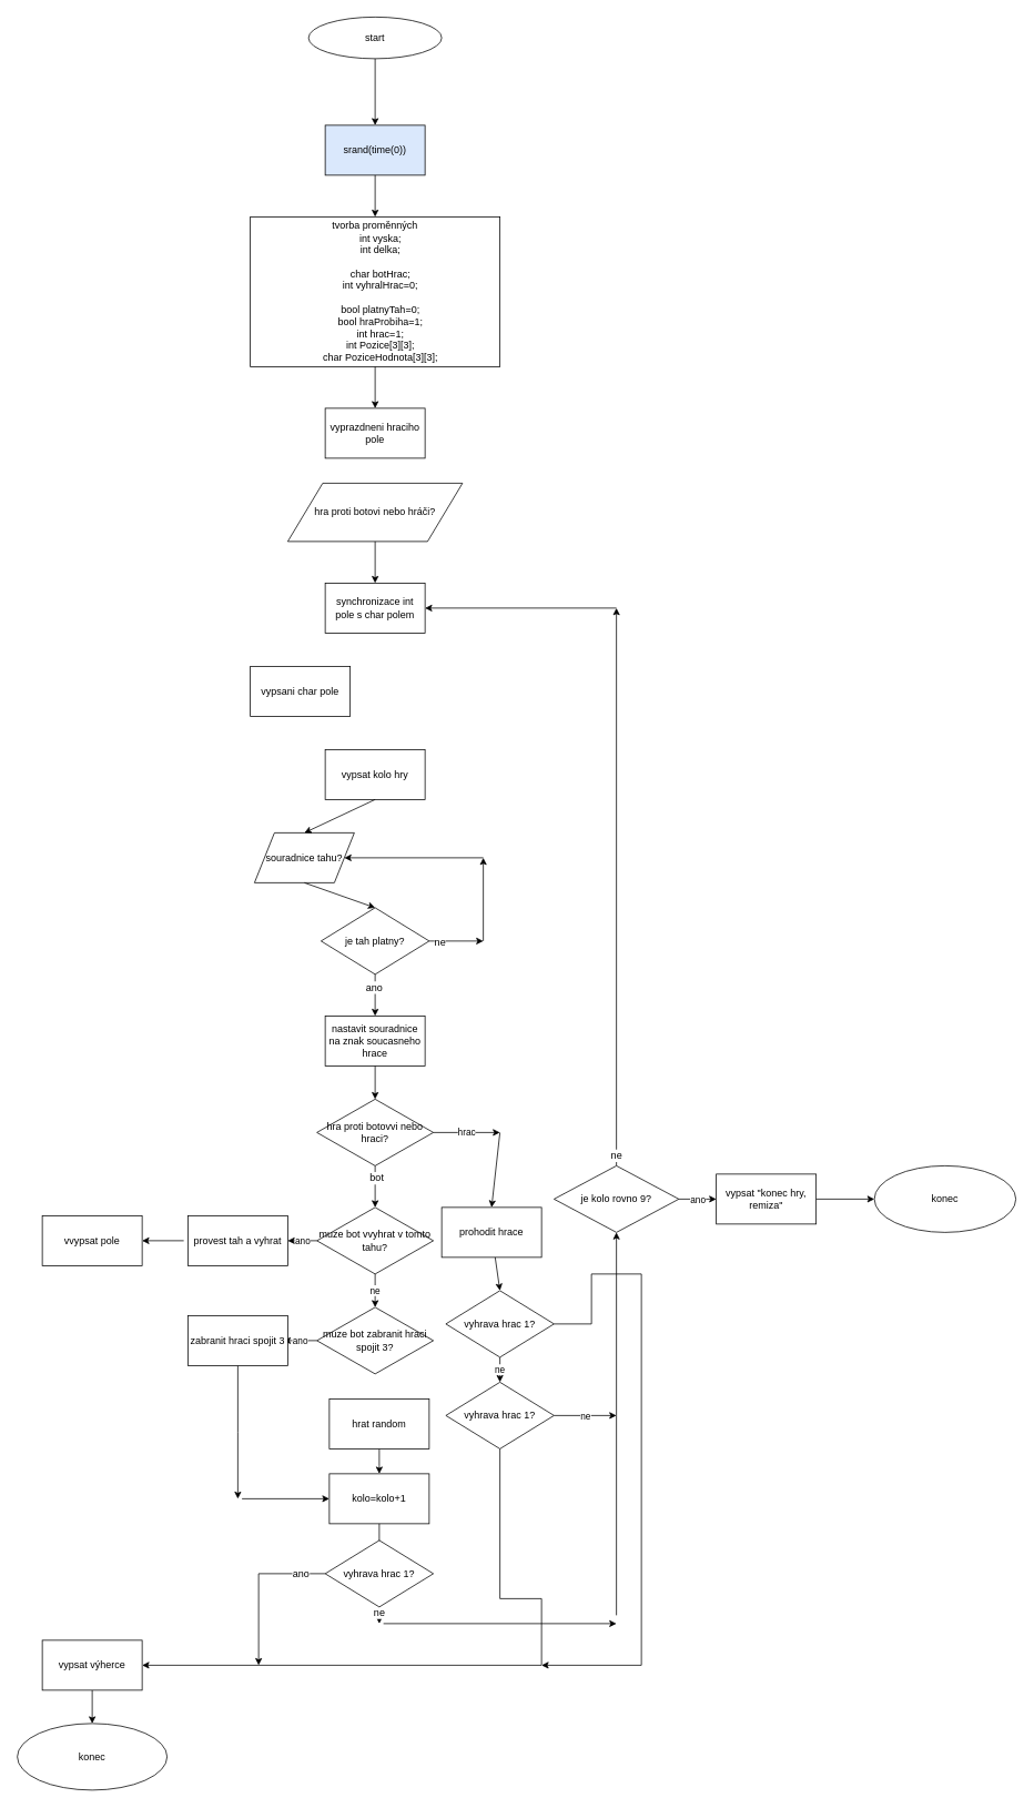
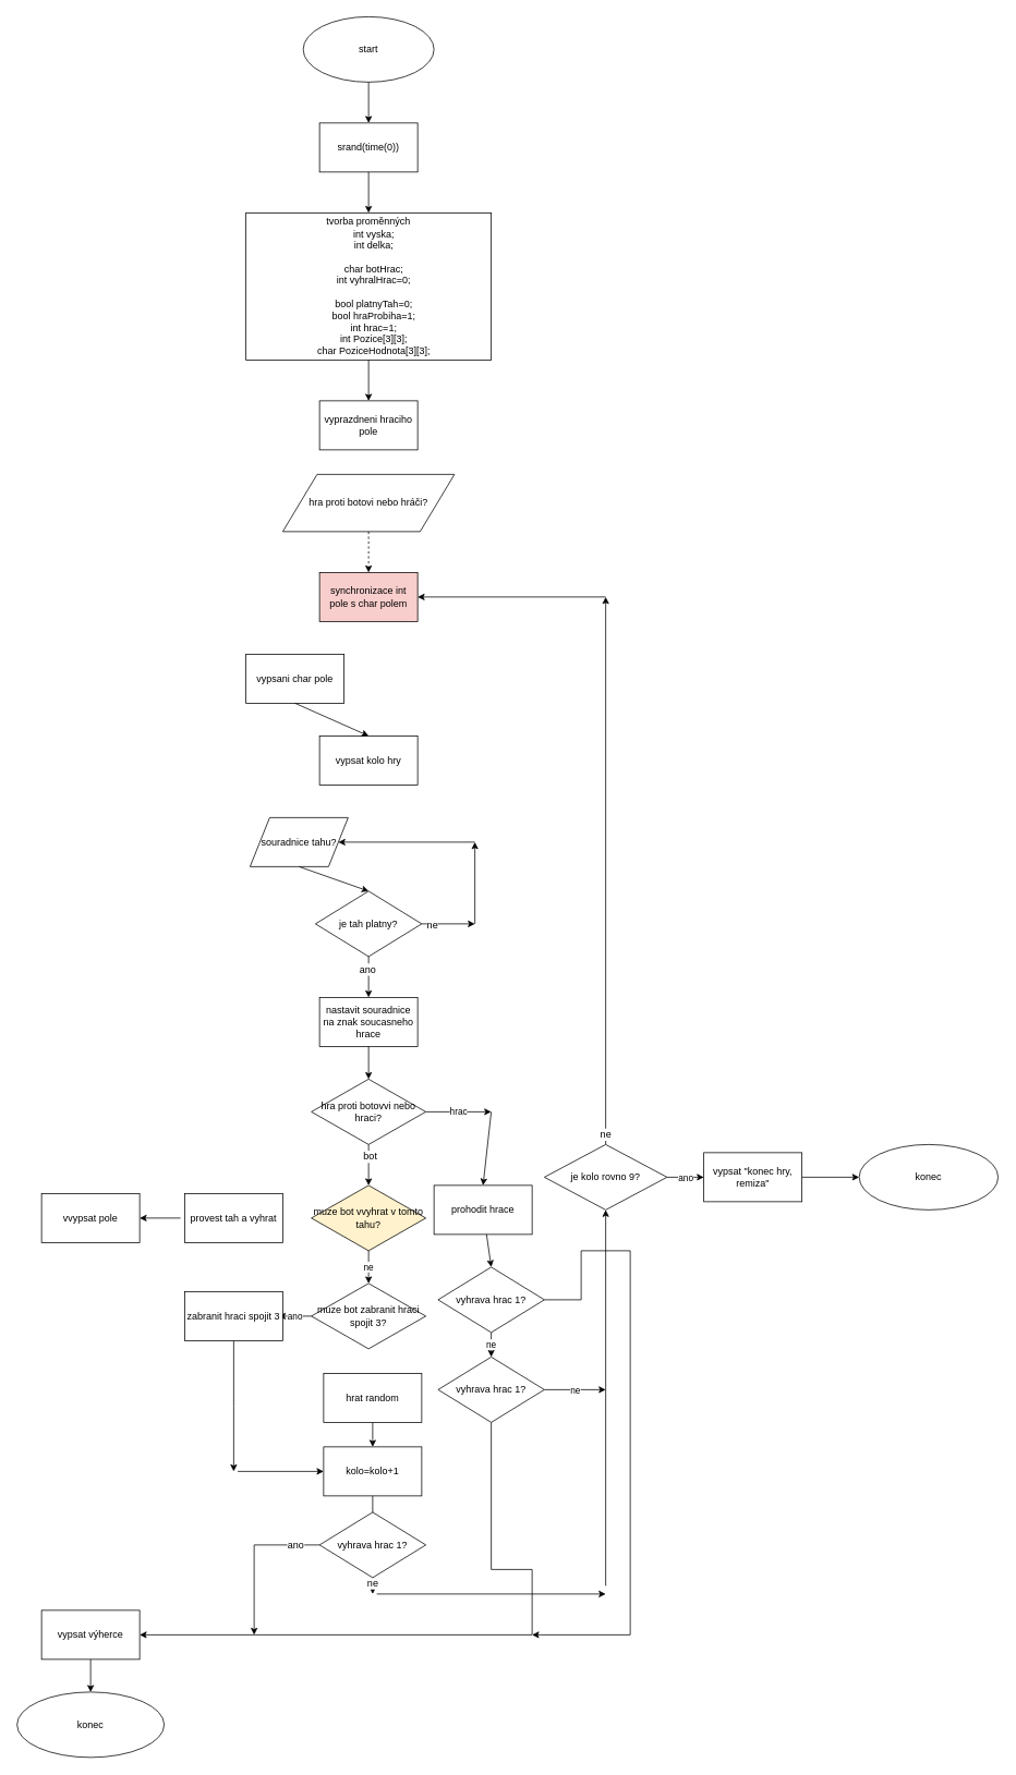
- <mxCell id="2" value="start" style="ellipse;whiteSpace=wrap;html=1;" parent="1" vertex="1"><mxGeometry x="370" y="20" width="160" height="50" as="geometry" /></mxCell>
+ <mxCell id="2" value="start" style="ellipse;whiteSpace=wrap;html=1;" parent="1" vertex="1"><mxGeometry x="370" y="20" width="160" height="80" as="geometry" /></mxCell>
- <mxCell id="5" value="srand(time(0))" style="rounded=0;whiteSpace=wrap;html=1;fillColor=#dae8fc;" parent="1" vertex="1"><mxGeometry x="390" y="150" width="120" height="60" as="geometry" /></mxCell>
+ <mxCell id="5" value="srand(time(0))" style="rounded=0;whiteSpace=wrap;html=1;" parent="1" vertex="1"><mxGeometry x="390" y="150" width="120" height="60" as="geometry" /></mxCell>
- <mxCell id="11" value="" style="endArrow=classic;html=1;exitX=0.5;exitY=1;exitDx=0;exitDy=0;entryX=0.5;entryY=0;entryDx=0;entryDy=0;" parent="1" source="9" target="10" edge="1"><mxGeometry width="50" height="50" relative="1" as="geometry"><mxPoint x="300" y="830" as="sourcePoint" /><mxPoint x="350" y="780" as="targetPoint" /></mxGeometry></mxCell>
+ <mxCell id="11" value="" style="endArrow=classic;html=1;exitX=0.5;exitY=1;exitDx=0;exitDy=0;entryX=0.5;entryY=0;entryDx=0;entryDy=0;dashed=1;" parent="1" source="9" target="10" edge="1"><mxGeometry width="50" height="50" relative="1" as="geometry"><mxPoint x="300" y="830" as="sourcePoint" /><mxPoint x="350" y="780" as="targetPoint" /></mxGeometry></mxCell>
- <mxCell id="10" value="synchronizace int pole s char polem" style="rounded=0;whiteSpace=wrap;html=1;" parent="1" vertex="1"><mxGeometry x="390" y="700" width="120" height="60" as="geometry" /></mxCell>
+ <mxCell id="10" value="synchronizace int pole s char polem" style="rounded=0;whiteSpace=wrap;html=1;fillColor=#f8cecc;" parent="1" vertex="1"><mxGeometry x="390" y="700" width="120" height="60" as="geometry" /></mxCell>
+ <mxCell id="14" value="" style="endArrow=classic;html=1;exitX=0.5;exitY=1;exitDx=0;exitDy=0;entryX=0.5;entryY=0;entryDx=0;entryDy=0;" parent="1" source="12" target="13" edge="1"><mxGeometry width="50" height="50" relative="1" as="geometry"><mxPoint x="300" y="1030" as="sourcePoint" /><mxPoint x="350" y="980" as="targetPoint" /></mxGeometry></mxCell>
- <mxCell id="24" value="" style="endArrow=classic;html=1;entryX=0.5;entryY=0;entryDx=0;entryDy=0;exitX=0.5;exitY=1;exitDx=0;exitDy=0;" parent="1" source="13" target="15" edge="1"><mxGeometry width="50" height="50" relative="1" as="geometry"><mxPoint x="300" y="1300" as="sourcePoint" /><mxPoint x="350" y="1250" as="targetPoint" /></mxGeometry></mxCell>
- <mxCell id="35" value="ano" style="edgeStyle=orthogonalEdgeStyle;rounded=0;orthogonalLoop=1;jettySize=auto;html=1;entryX=1;entryY=0.5;entryDx=0;entryDy=0;" parent="1" source="36" target="43" edge="1"><mxGeometry relative="1" as="geometry" /></mxCell>
- <mxCell id="36" value="muze bot vvyhrat v tomto tahu?" style="rhombus;whiteSpace=wrap;html=1;" parent="1" vertex="1"><mxGeometry x="380" y="1450" width="140" height="80" as="geometry" /></mxCell>
+ <mxCell id="36" value="muze bot vvyhrat v tomto tahu?" style="rhombus;whiteSpace=wrap;html=1;fillColor=#fff2cc;" parent="1" vertex="1"><mxGeometry x="380" y="1450" width="140" height="80" as="geometry" /></mxCell>
